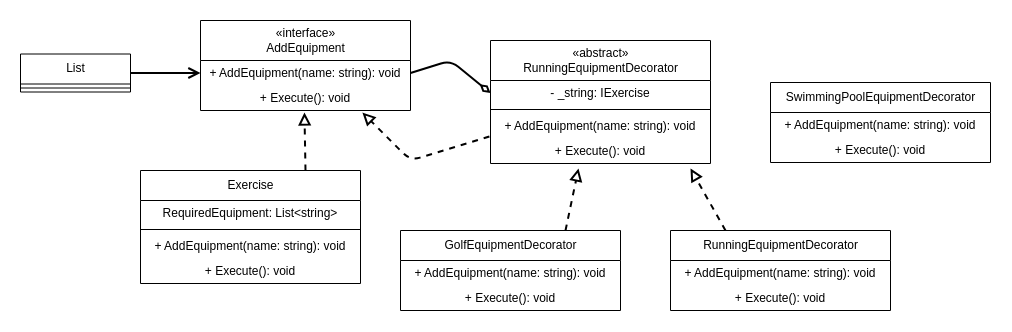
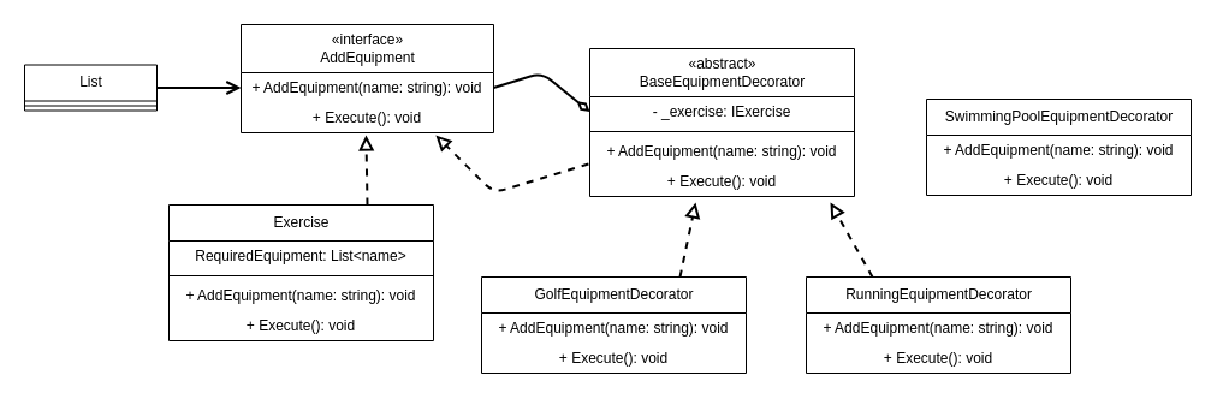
- <mxCell id="8" value="&lt;span style=&quot;font-weight: 400;&quot;&gt;«abstract»&lt;/span&gt;&lt;span style=&quot;font-weight: 400;&quot;&gt;&lt;br&gt;RunningEquipmentDecorator&lt;/span&gt;" style="swimlane;fontStyle=1;align=center;verticalAlign=middle;childLayout=stackLayout;horizontal=1;startSize=40;horizontalStack=0;resizeParent=1;resizeParentMax=0;resizeLast=0;collapsible=0;marginBottom=0;html=1;" parent="1" vertex="1"><mxGeometry x="490" y="40" width="220" height="123" as="geometry" /></mxCell>
+ <mxCell id="8" value="&lt;span style=&quot;font-weight: 400;&quot;&gt;«abstract»&lt;/span&gt;&lt;span style=&quot;font-weight: 400;&quot;&gt;&lt;br&gt;BaseEquipmentDecorator&lt;/span&gt;" style="swimlane;fontStyle=1;align=center;verticalAlign=middle;childLayout=stackLayout;horizontal=1;startSize=40;horizontalStack=0;resizeParent=1;resizeParentMax=0;resizeLast=0;collapsible=0;marginBottom=0;html=1;" parent="1" vertex="1"><mxGeometry x="490" y="40" width="220" height="123" as="geometry" /></mxCell>
- <mxCell id="9" value="- _string: IExercise" style="text;html=1;strokeColor=none;fillColor=none;align=center;verticalAlign=middle;spacingLeft=4;spacingRight=4;overflow=hidden;rotatable=0;points=[[0,0.5],[1,0.5]];portConstraint=eastwest;" parent="8" vertex="1"><mxGeometry y="40" width="220" height="25" as="geometry" /></mxCell>
+ <mxCell id="9" value="- _exercise: IExercise" style="text;html=1;strokeColor=none;fillColor=none;align=center;verticalAlign=middle;spacingLeft=4;spacingRight=4;overflow=hidden;rotatable=0;points=[[0,0.5],[1,0.5]];portConstraint=eastwest;" parent="8" vertex="1"><mxGeometry y="40" width="220" height="25" as="geometry" /></mxCell>
- <mxCell id="17" value="RequiredEquipment: List&amp;lt;string&amp;gt;" style="text;html=1;strokeColor=none;fillColor=none;align=center;verticalAlign=middle;spacingLeft=4;spacingRight=4;overflow=hidden;rotatable=0;points=[[0,0.5],[1,0.5]];portConstraint=eastwest;" parent="16" vertex="1"><mxGeometry y="30" width="220" height="25" as="geometry" /></mxCell>
+ <mxCell id="17" value="RequiredEquipment: List&amp;lt;name&amp;gt;" style="text;html=1;strokeColor=none;fillColor=none;align=center;verticalAlign=middle;spacingLeft=4;spacingRight=4;overflow=hidden;rotatable=0;points=[[0,0.5],[1,0.5]];portConstraint=eastwest;" parent="16" vertex="1"><mxGeometry y="30" width="220" height="25" as="geometry" /></mxCell>
